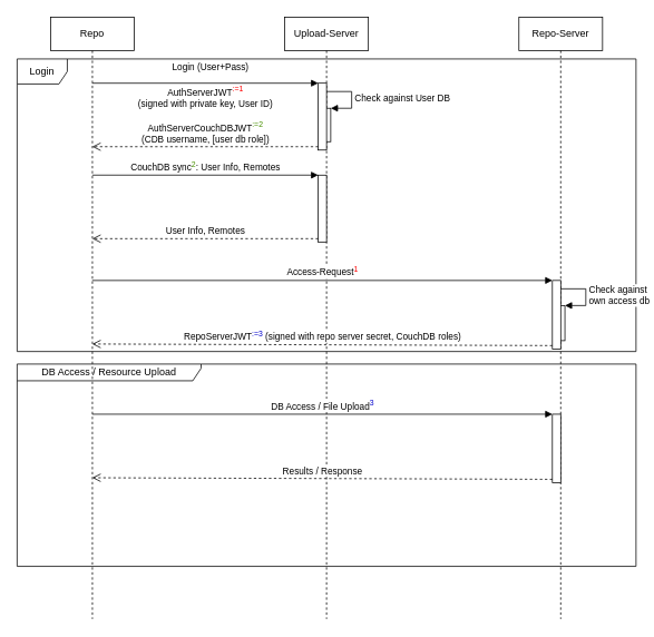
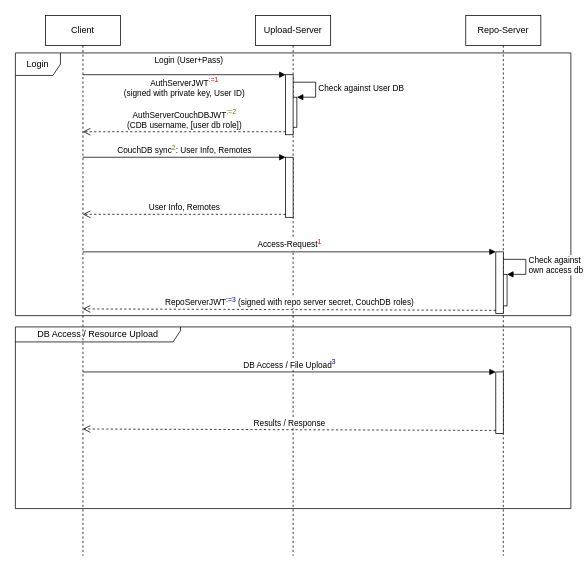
- <mxCell id="4" value="&lt;div&gt;Repo&lt;/div&gt;" style="shape=umlLifeline;perimeter=lifelinePerimeter;whiteSpace=wrap;html=1;container=1;collapsible=0;recursiveResize=0;outlineConnect=0;" parent="1" vertex="1"><mxGeometry x="60" y="20" width="100" height="720" as="geometry" /></mxCell>
+ <mxCell id="4" value="&lt;div&gt;Client&lt;/div&gt;" style="shape=umlLifeline;perimeter=lifelinePerimeter;whiteSpace=wrap;html=1;container=1;collapsible=0;recursiveResize=0;outlineConnect=0;" parent="1" vertex="1"><mxGeometry x="60" y="20" width="100" height="720" as="geometry" /></mxCell>
